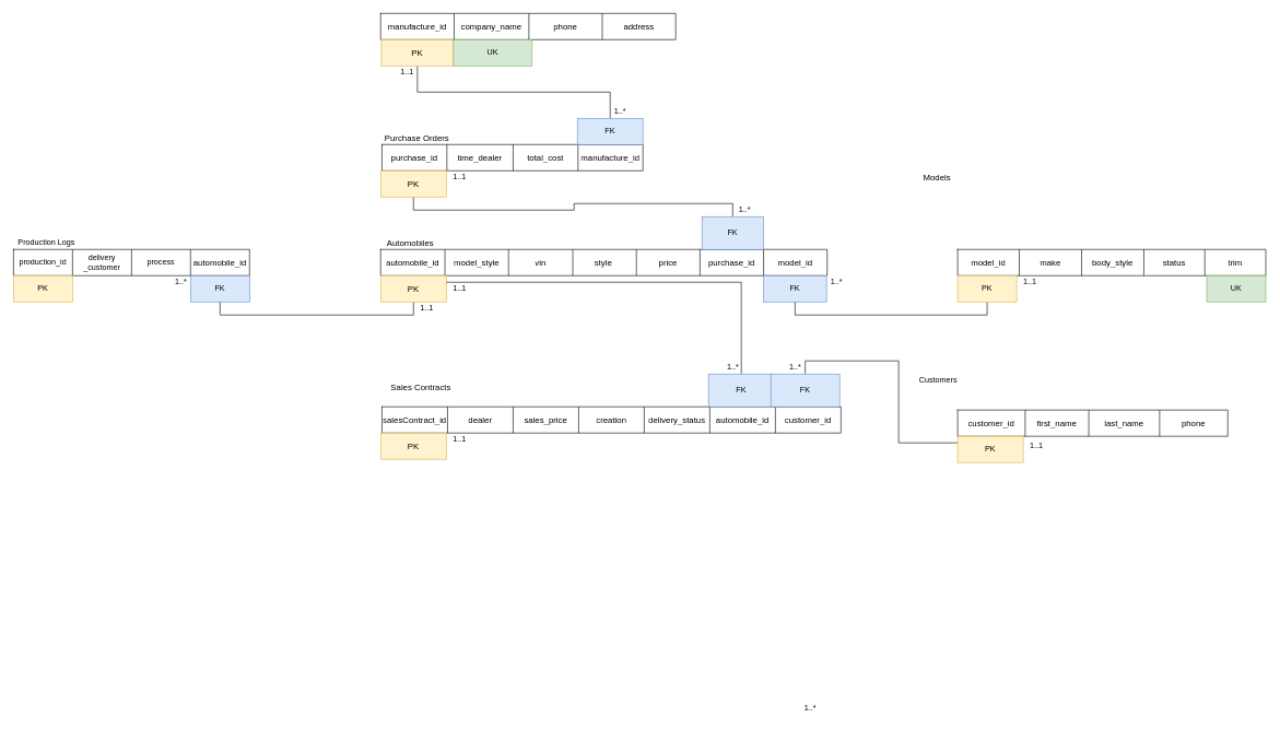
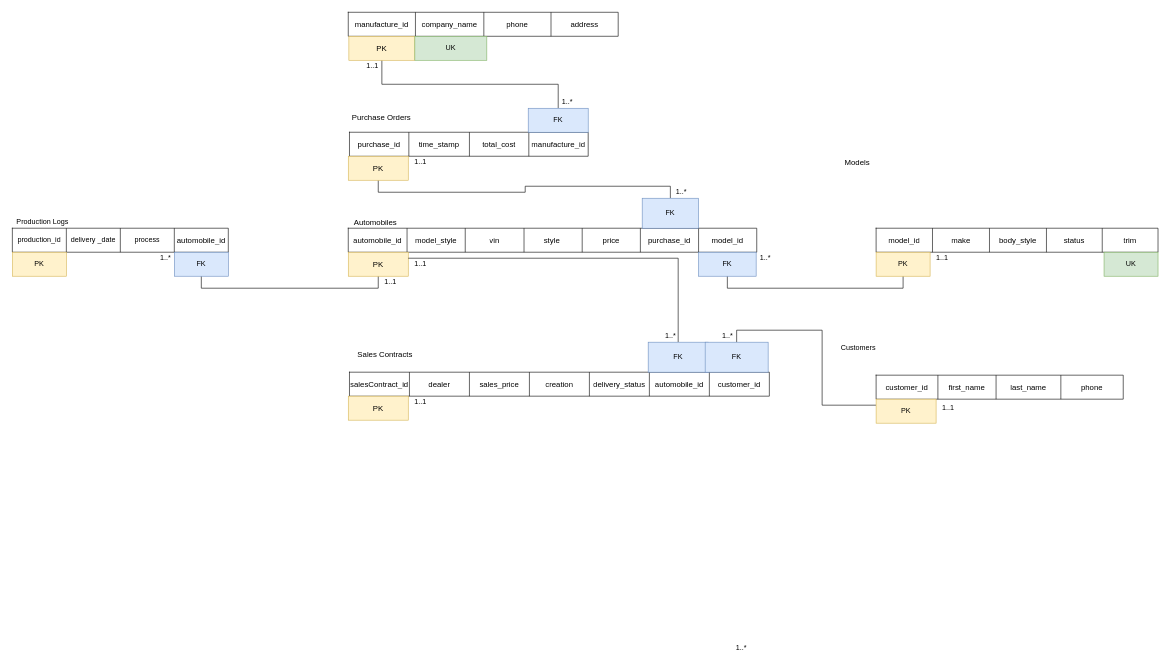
- <mxCell id="21" value="Purchase Orders" style="text;html=1;align=center;verticalAlign=middle;resizable=0;points=[];autosize=1;strokeColor=none;fillColor=none;fontSize=13;" parent="1" vertex="1"><mxGeometry x="580" y="200" width="110" height="20" as="geometry" /></mxCell>
+ <mxCell id="21" value="Purchase Orders" style="text;html=1;align=center;verticalAlign=middle;resizable=0;points=[];autosize=1;strokeColor=none;fillColor=none;fontSize=13;" parent="1" vertex="1"><mxGeometry x="580" y="185" width="110" height="20" as="geometry" /></mxCell>
- <mxCell id="25" value="time_dealer" style="shape=partialRectangle;html=1;whiteSpace=wrap;connectable=0;fillColor=none;top=0;left=0;bottom=0;right=0;overflow=hidden;fontSize=13;" parent="23" vertex="1"><mxGeometry x="99" width="101" height="40" as="geometry"><mxRectangle width="101" height="40" as="alternateBounds" /></mxGeometry></mxCell>
+ <mxCell id="25" value="time_stamp" style="shape=partialRectangle;html=1;whiteSpace=wrap;connectable=0;fillColor=none;top=0;left=0;bottom=0;right=0;overflow=hidden;fontSize=13;" parent="23" vertex="1"><mxGeometry x="99" width="101" height="40" as="geometry"><mxRectangle width="101" height="40" as="alternateBounds" /></mxGeometry></mxCell>
- <mxCell id="70" value="delivery _customer" style="shape=partialRectangle;html=1;whiteSpace=wrap;connectable=0;fillColor=none;top=0;left=0;bottom=0;right=0;overflow=hidden;" parent="68" vertex="1"><mxGeometry x="90" width="90" height="40" as="geometry"><mxRectangle width="90" height="40" as="alternateBounds" /></mxGeometry></mxCell>
+ <mxCell id="70" value="delivery _date" style="shape=partialRectangle;html=1;whiteSpace=wrap;connectable=0;fillColor=none;top=0;left=0;bottom=0;right=0;overflow=hidden;" parent="68" vertex="1"><mxGeometry x="90" width="90" height="40" as="geometry"><mxRectangle width="90" height="40" as="alternateBounds" /></mxGeometry></mxCell>
